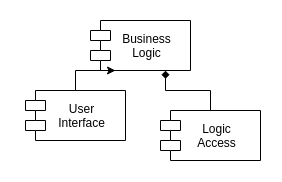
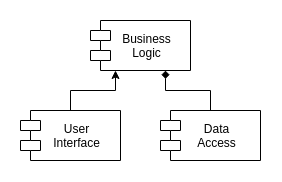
- <mxCell id="4" value="User&#10;Interface" style="shape=module;align=left;spacingLeft=13;align=center;verticalAlign=middle;spacing=2;spacingBottom=1;" parent="1" vertex="1"><mxGeometry x="25" y="90" width="100" height="50" as="geometry" /></mxCell>
+ <mxCell id="4" value="User&#10;Interface" style="shape=module;align=left;spacingLeft=13;align=center;verticalAlign=middle;spacing=2;spacingBottom=1;" parent="1" vertex="1"><mxGeometry x="20" y="110" width="100" height="50" as="geometry" /></mxCell>
- <mxCell id="6" value="Logic&#10;Access" style="shape=module;align=left;spacingLeft=13;align=center;verticalAlign=middle;spacing=2;spacingBottom=1;" parent="1" vertex="1"><mxGeometry x="160" y="110" width="100" height="50" as="geometry" /></mxCell>
+ <mxCell id="6" value="Data&#10;Access" style="shape=module;align=left;spacingLeft=13;align=center;verticalAlign=middle;spacing=2;spacingBottom=1;" parent="1" vertex="1"><mxGeometry x="160" y="110" width="100" height="50" as="geometry" /></mxCell>
